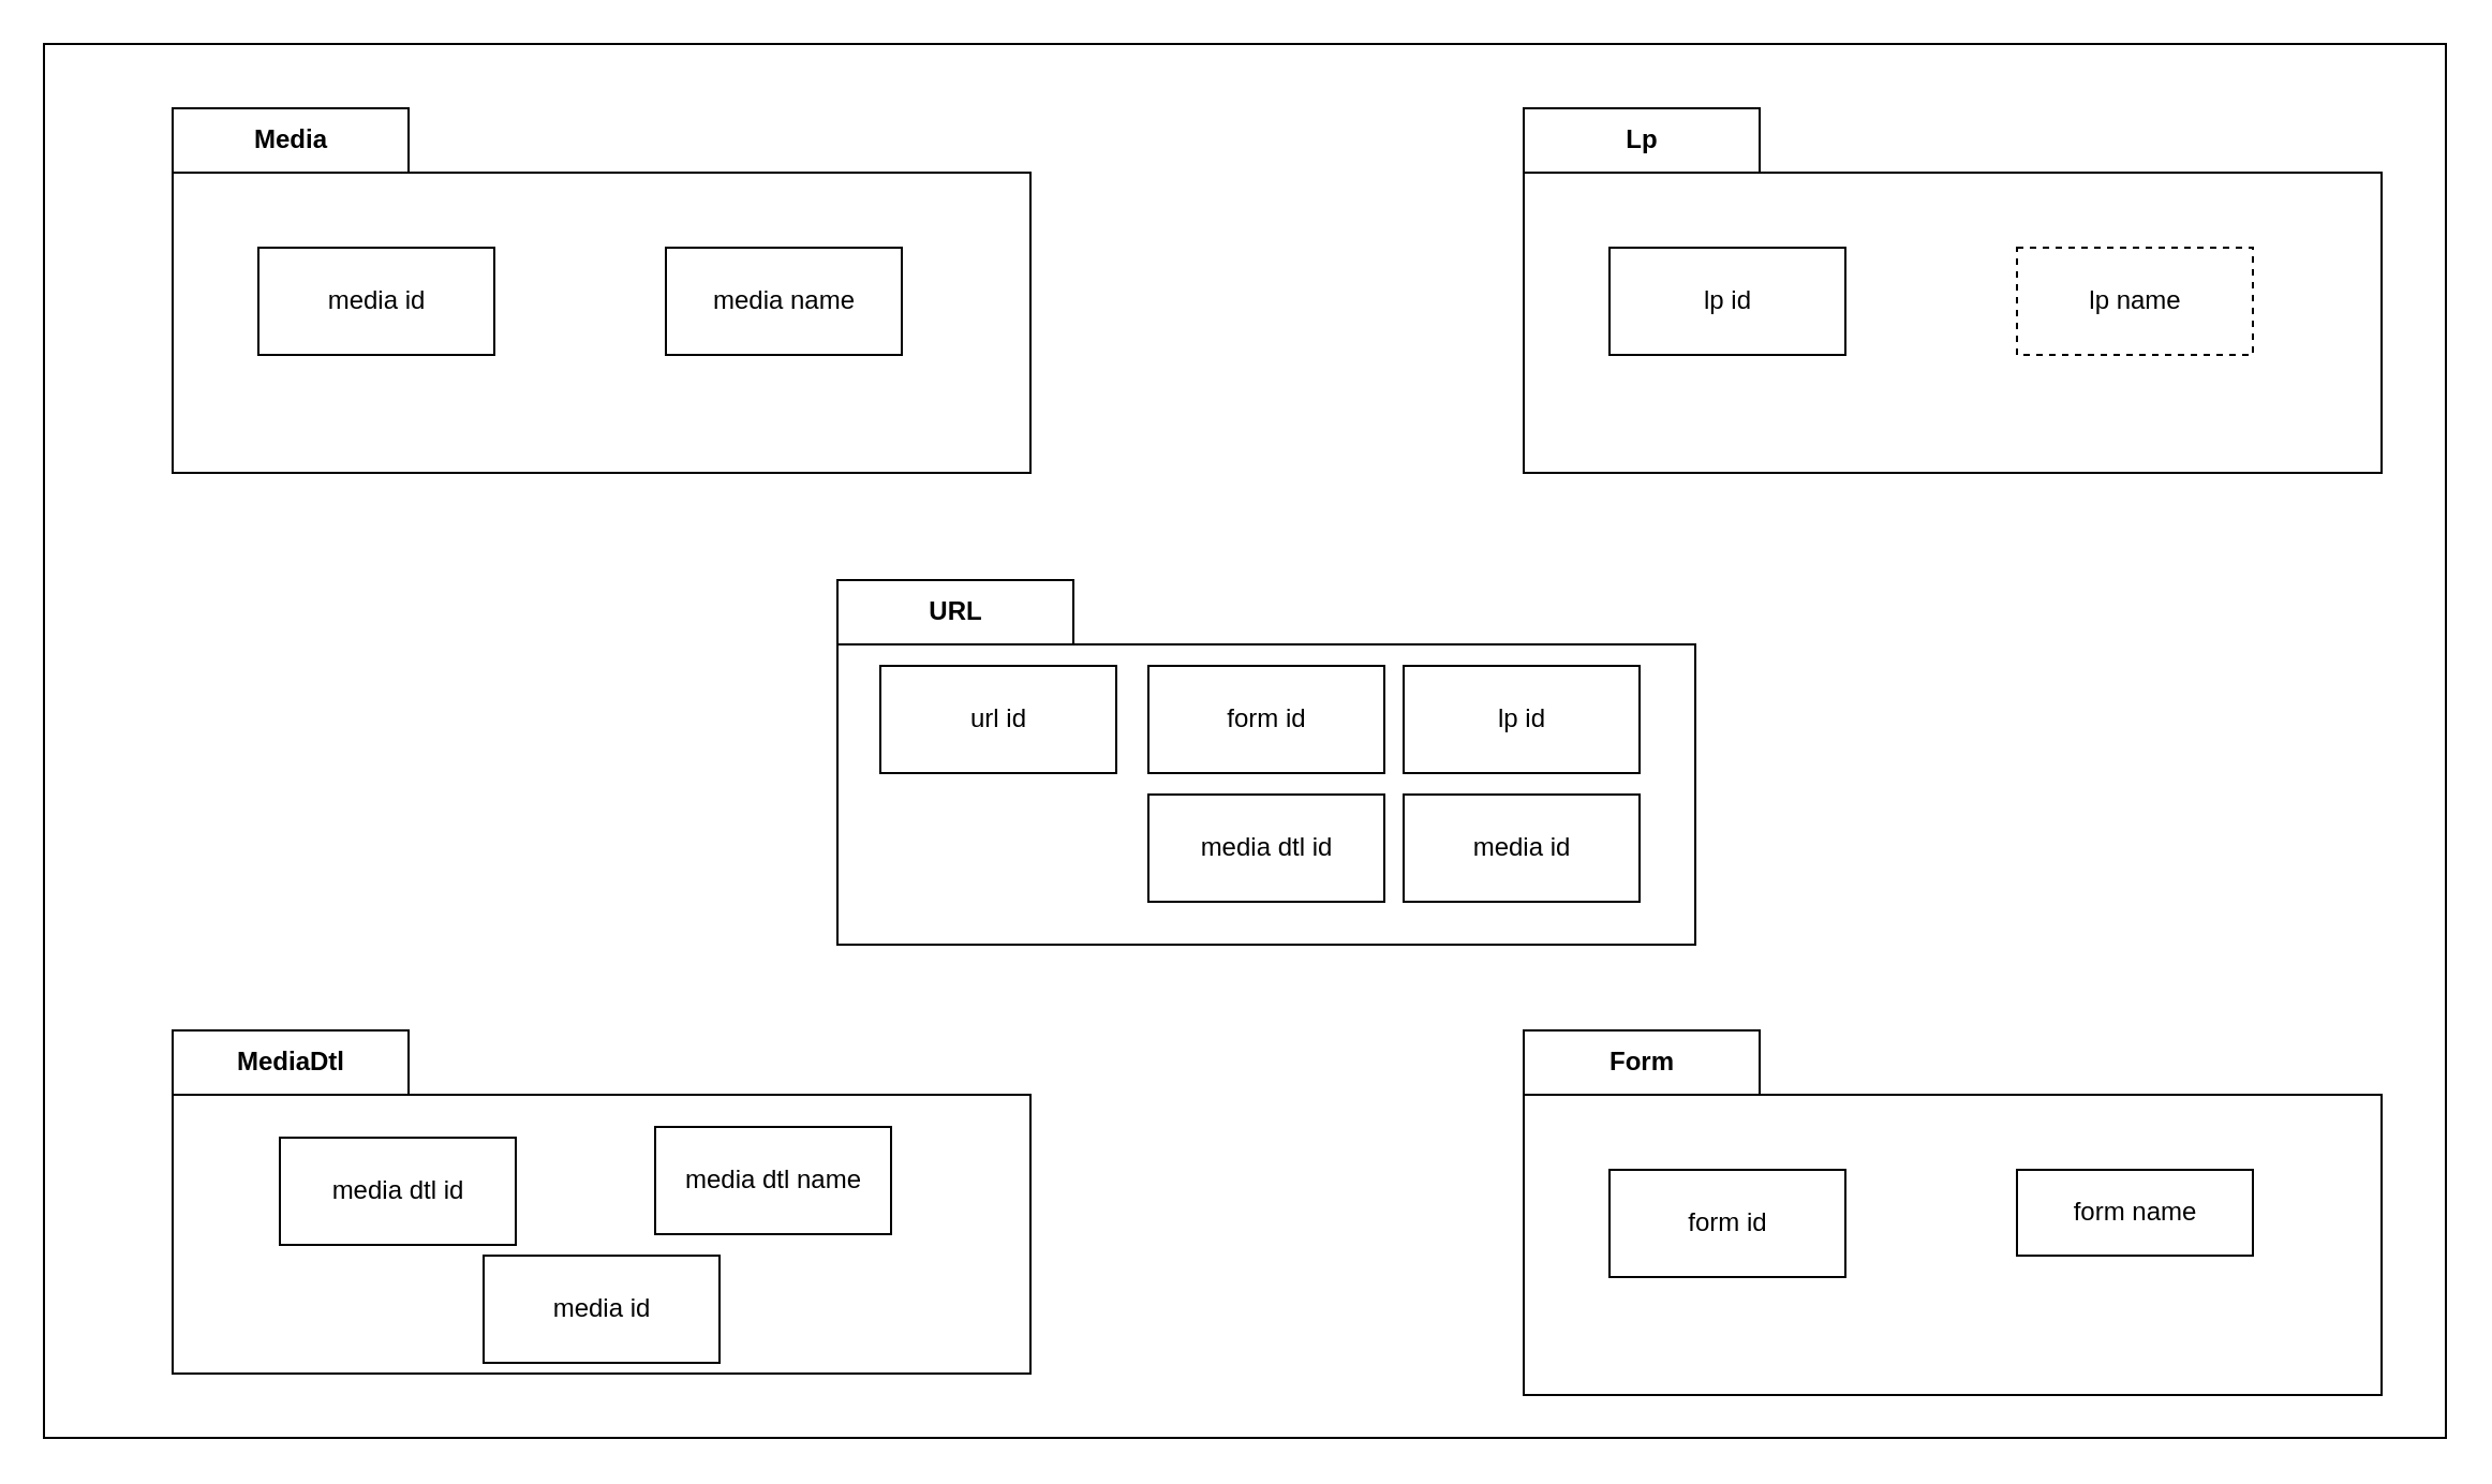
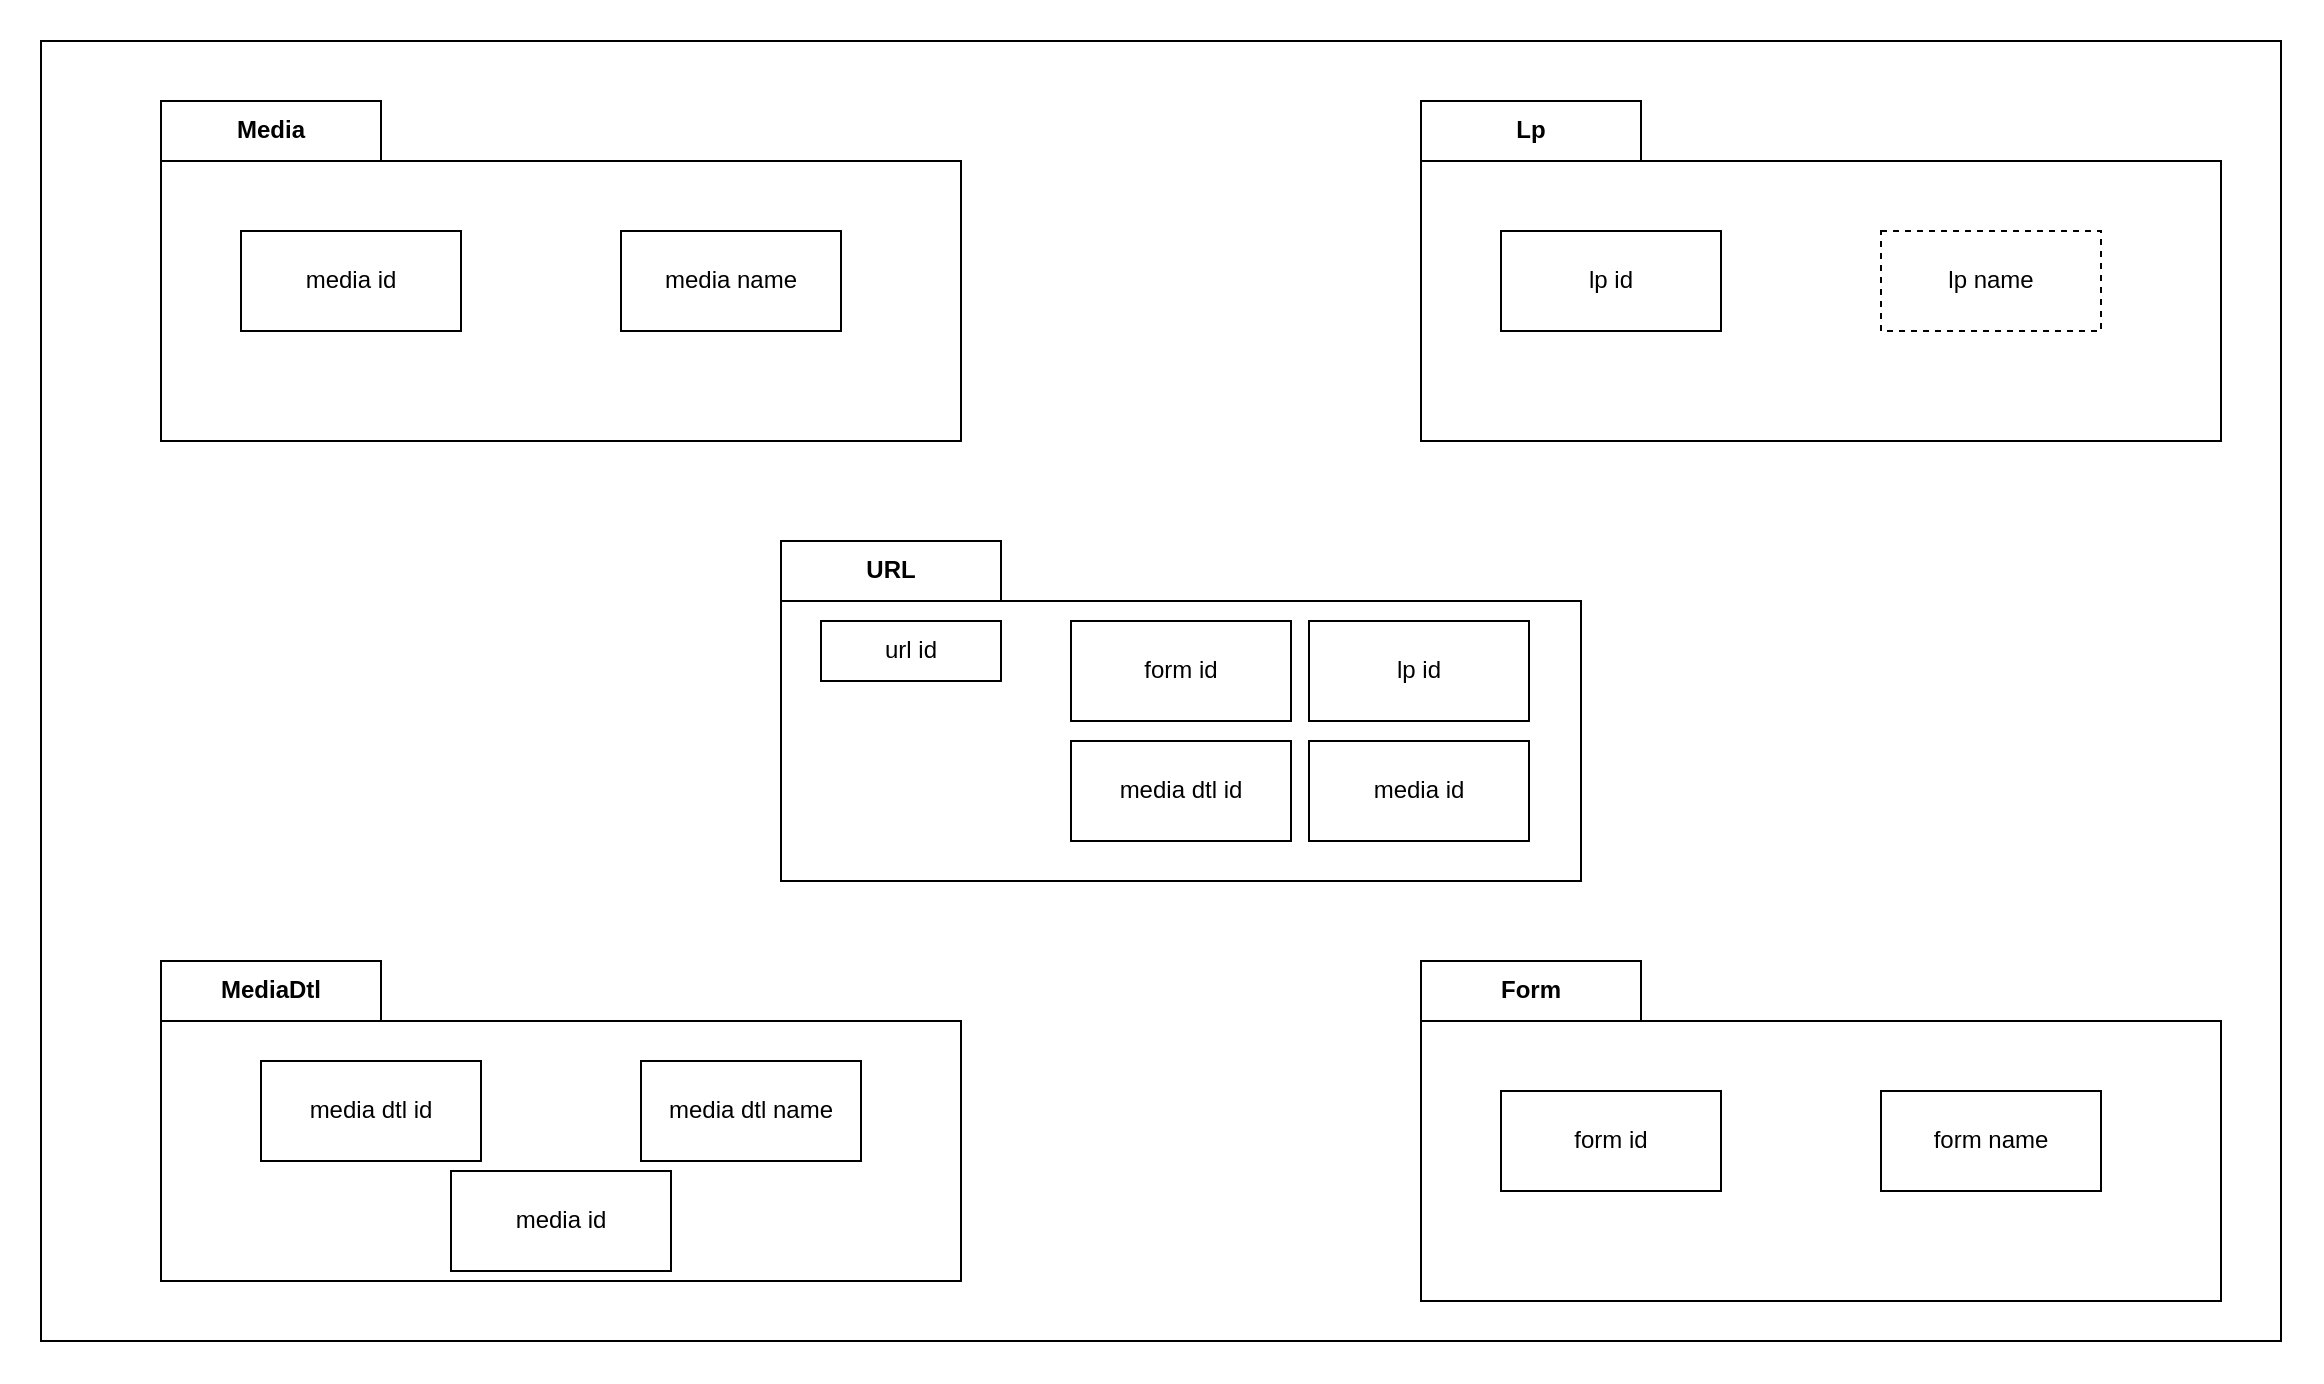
- <mxCell id="26" value="url id" style="html=1;" vertex="1" parent="20"><mxGeometry x="20" y="40" width="110" height="50" as="geometry" /></mxCell>
+ <mxCell id="26" value="url id" style="html=1;" vertex="1" parent="20"><mxGeometry x="20" y="40" width="90" height="30" as="geometry" /></mxCell>
- <mxCell id="6" value="media dtl name" style="html=1;" vertex="1" parent="3"><mxGeometry x="225" y="45" width="110" height="50" as="geometry" /></mxCell>
+ <mxCell id="6" value="media dtl name" style="html=1;" vertex="1" parent="3"><mxGeometry x="240" y="50" width="110" height="50" as="geometry" /></mxCell>
- <mxCell id="19" value="form name" style="html=1;" vertex="1" parent="16"><mxGeometry x="230" y="65" width="110" height="40" as="geometry" /></mxCell>
+ <mxCell id="19" value="form name" style="html=1;" vertex="1" parent="16"><mxGeometry x="230" y="65" width="110" height="50" as="geometry" /></mxCell>
